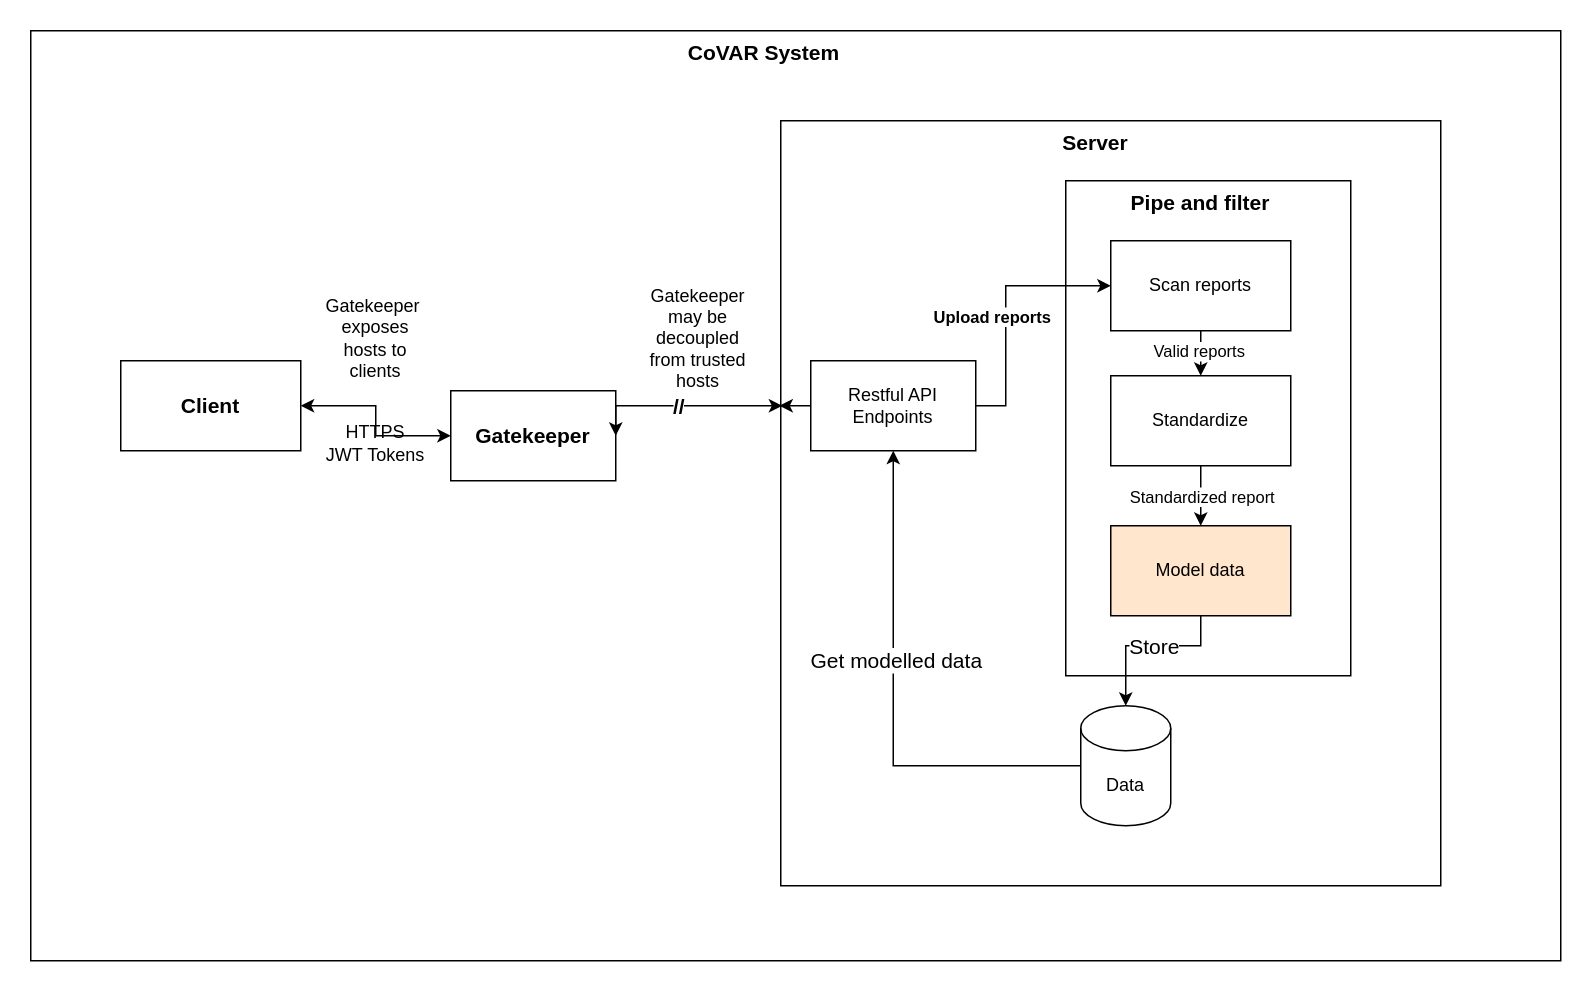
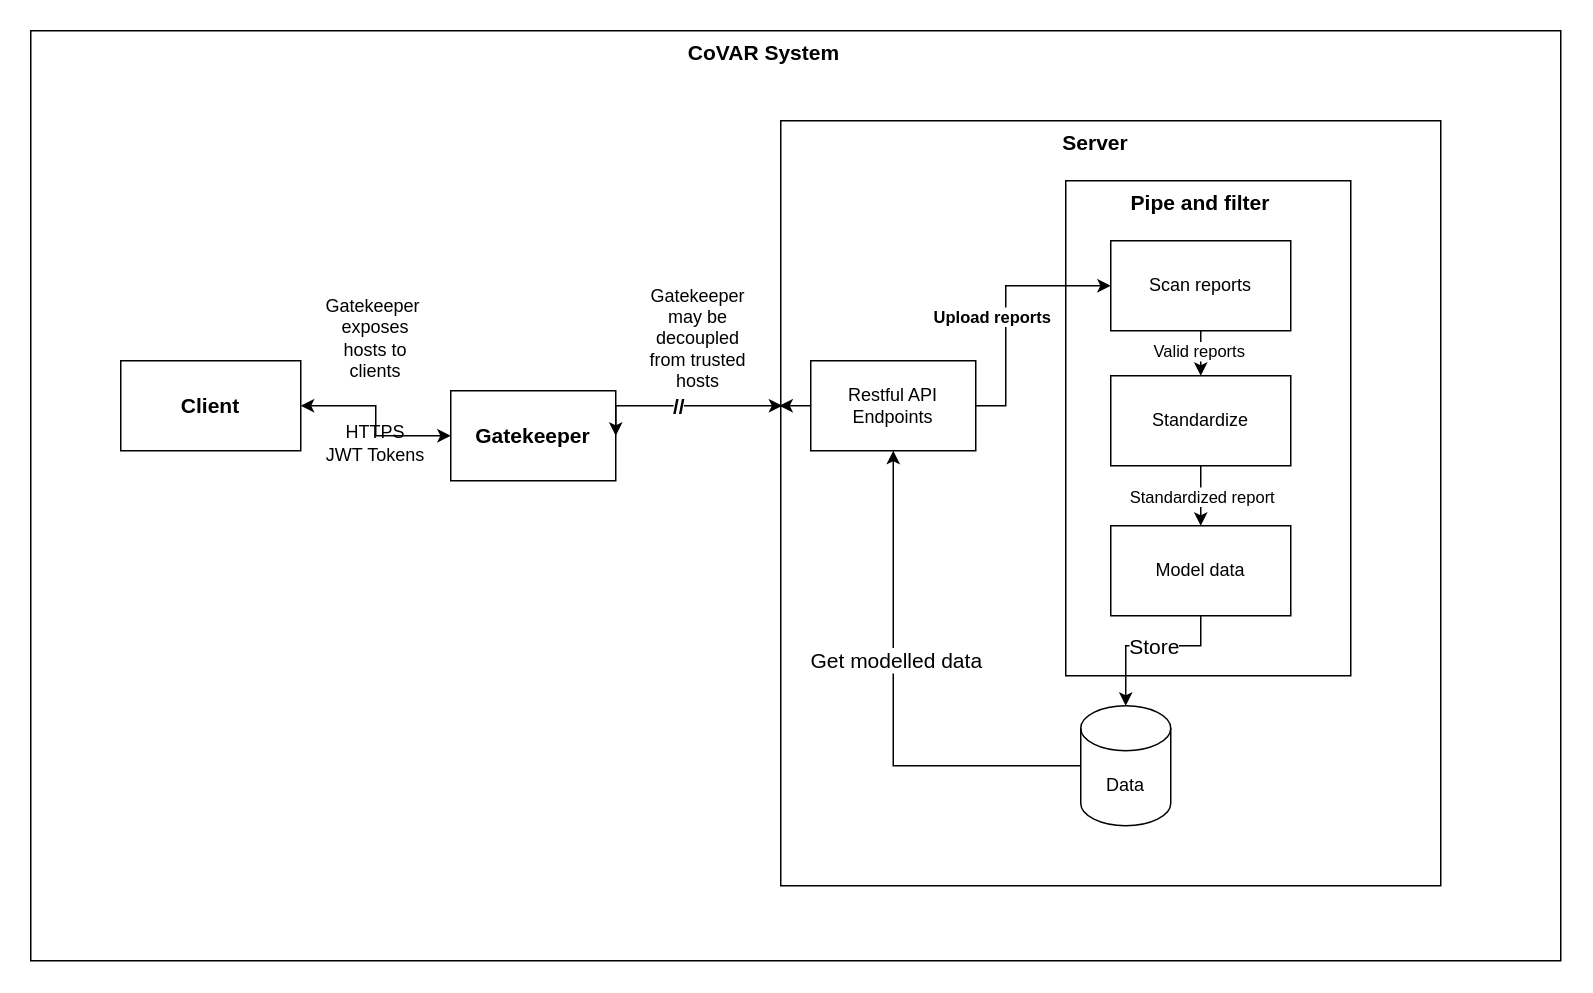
- <mxCell id="22" value="Model data" style="rounded=0;whiteSpace=wrap;html=1;fillColor=#ffe6cc;" vertex="1" parent="1"><mxGeometry x="740" y="350" width="120" height="60" as="geometry" /></mxCell>
+ <mxCell id="22" value="Model data" style="rounded=0;whiteSpace=wrap;html=1;" vertex="1" parent="1"><mxGeometry x="740" y="350" width="120" height="60" as="geometry" /></mxCell>
